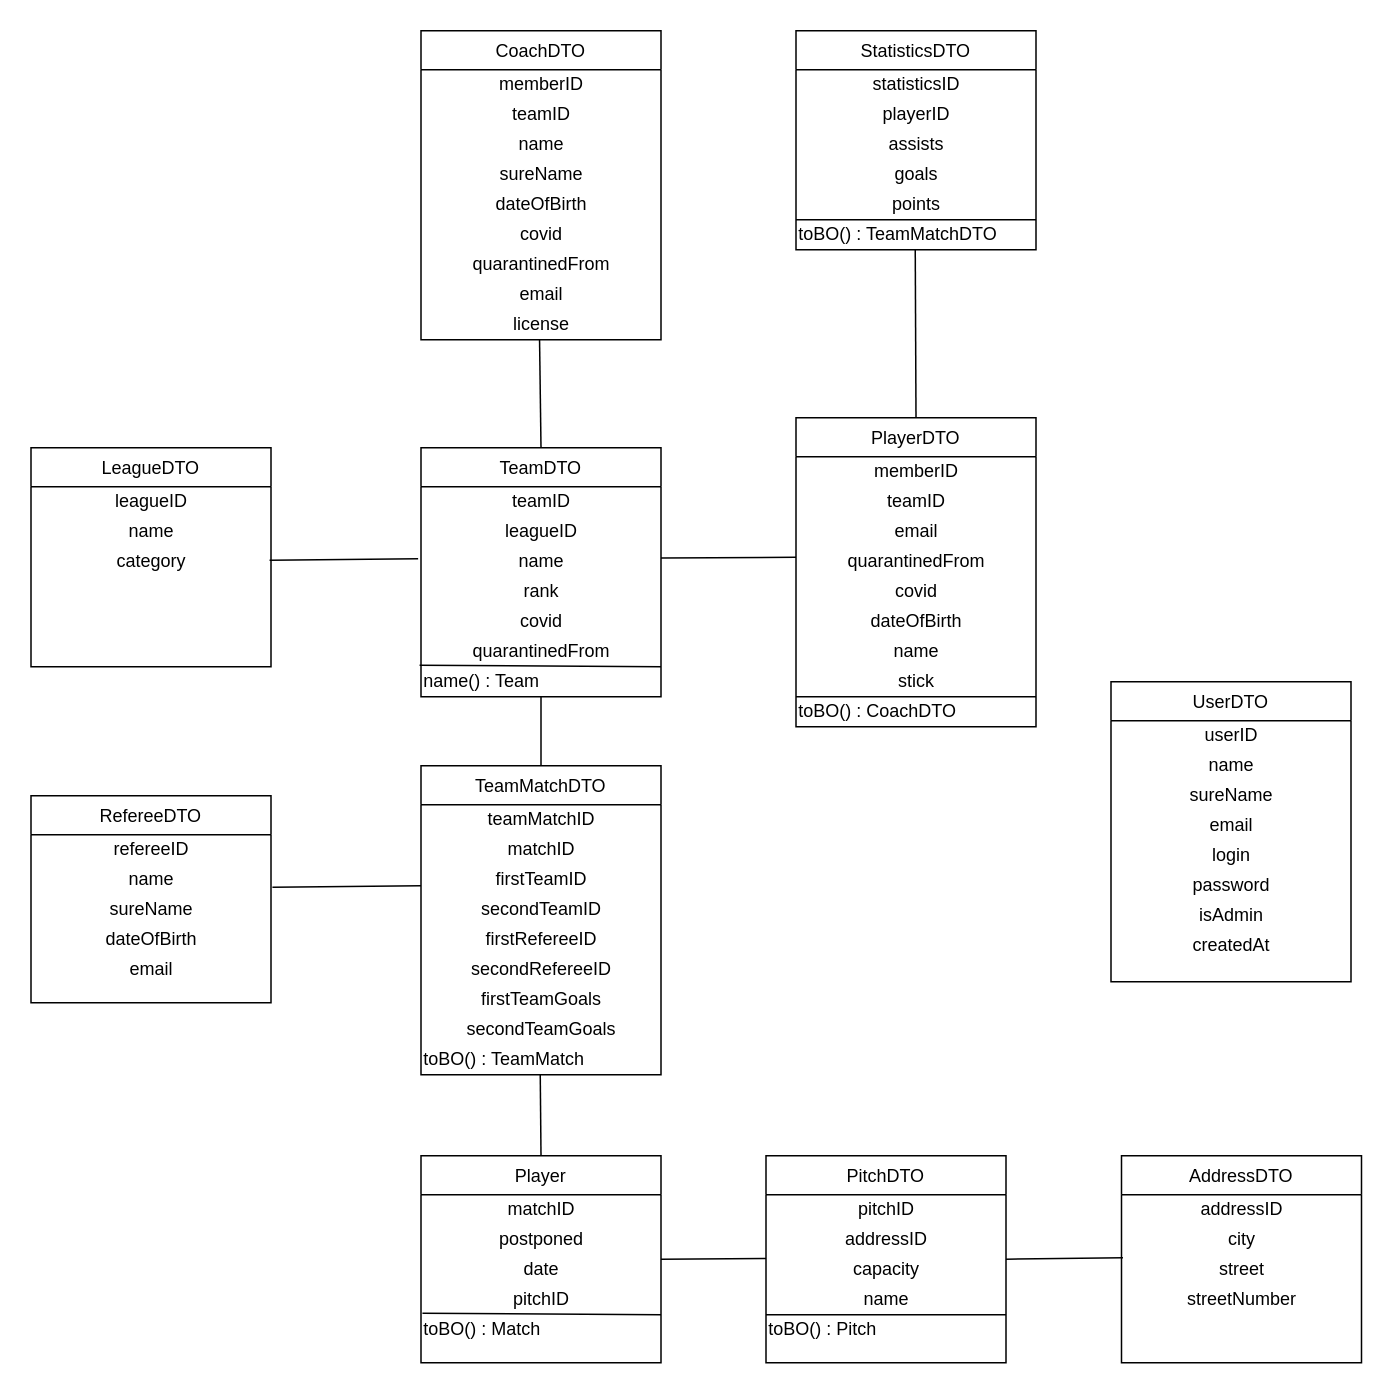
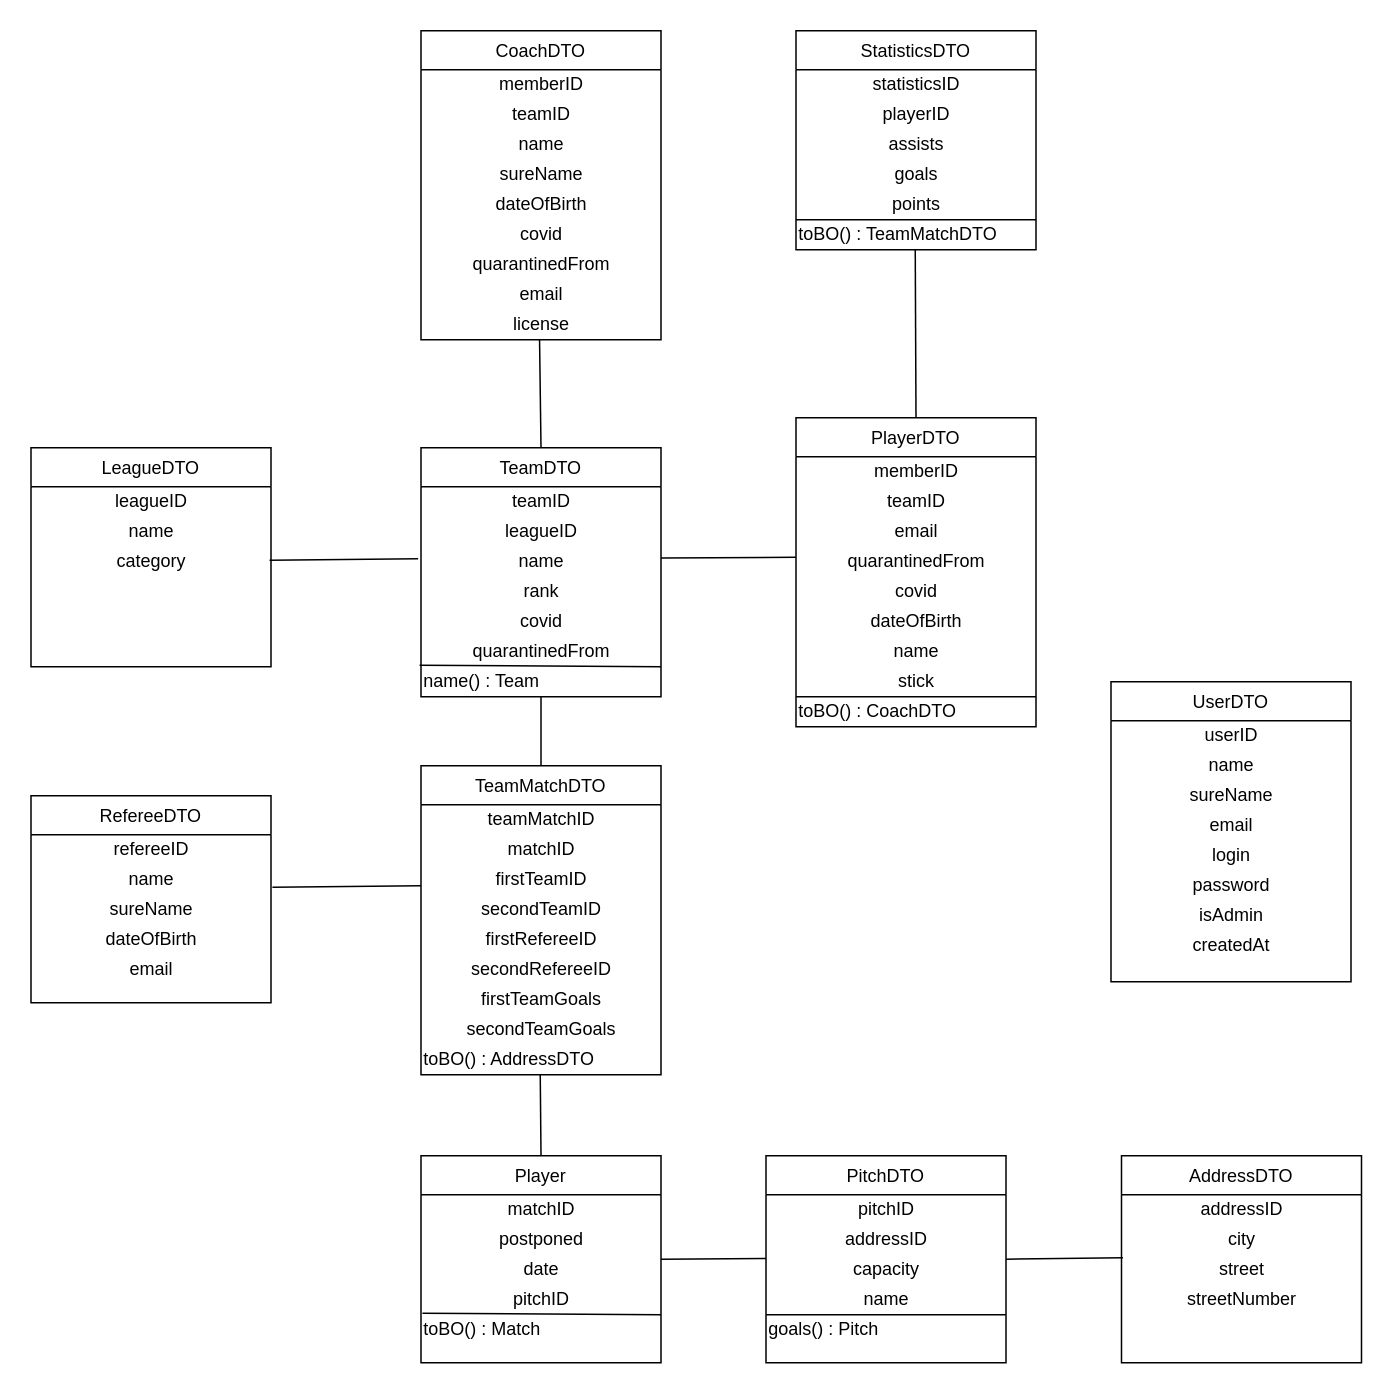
- <mxCell id="89" value="toBO() : TeamMatch" style="text;html=1;align=left;verticalAlign=middle;resizable=0;points=[];autosize=1;" vertex="1" parent="80"><mxGeometry y="186" width="160" height="20" as="geometry" /></mxCell>
+ <mxCell id="89" value="toBO() : AddressDTO" style="text;html=1;align=left;verticalAlign=middle;resizable=0;points=[];autosize=1;" vertex="1" parent="80"><mxGeometry y="186" width="160" height="20" as="geometry" /></mxCell>
- <mxCell id="51" value="toBO() : Pitch" style="text;html=1;align=left;verticalAlign=middle;resizable=0;points=[];autosize=1;" parent="45" vertex="1"><mxGeometry y="106" width="160" height="20" as="geometry" /></mxCell>
+ <mxCell id="51" value="goals() : Pitch" style="text;html=1;align=left;verticalAlign=middle;resizable=0;points=[];autosize=1;" parent="45" vertex="1"><mxGeometry y="106" width="160" height="20" as="geometry" /></mxCell>
